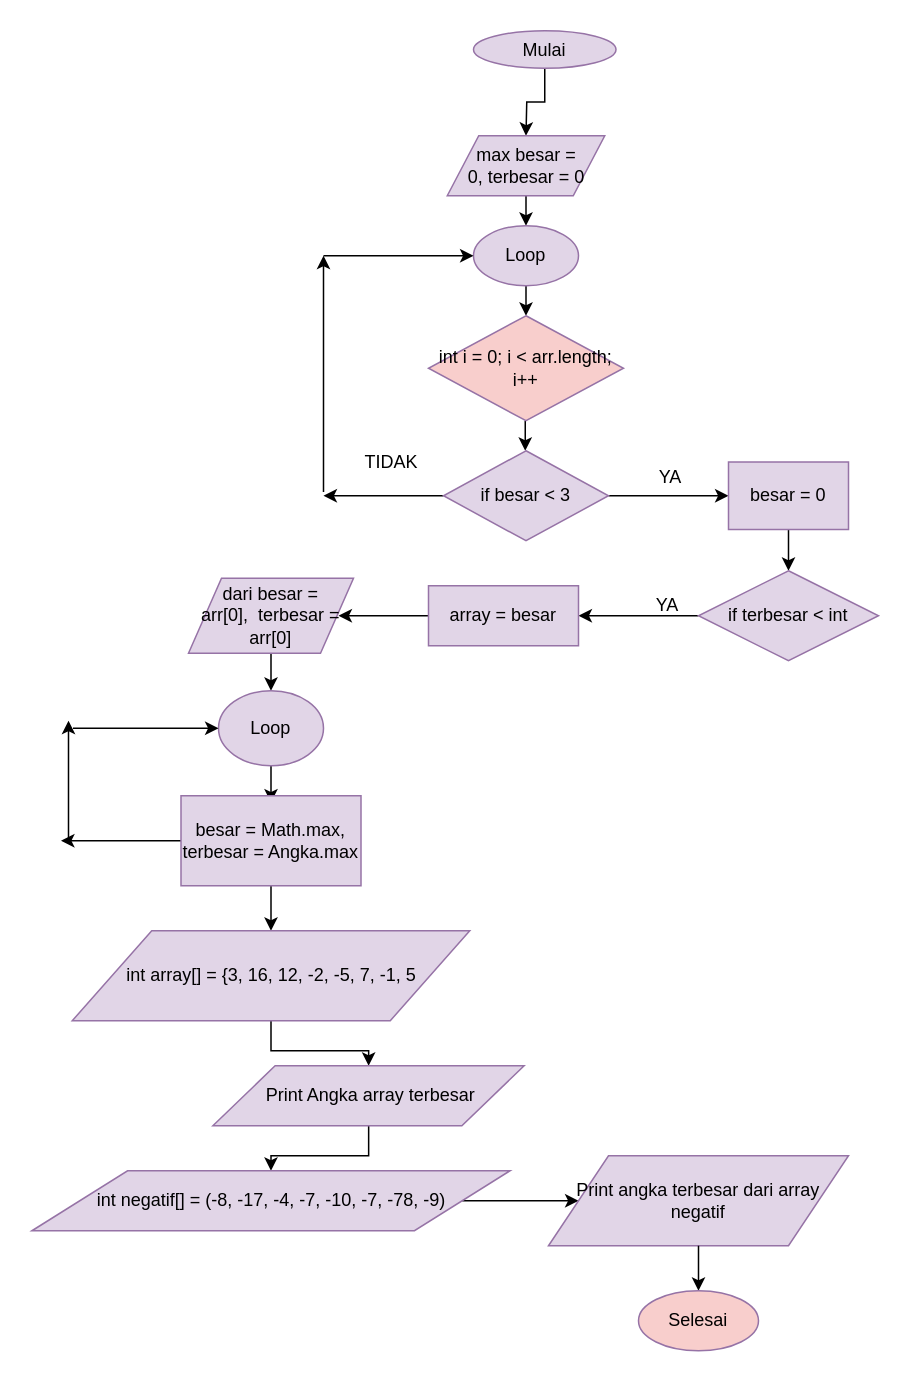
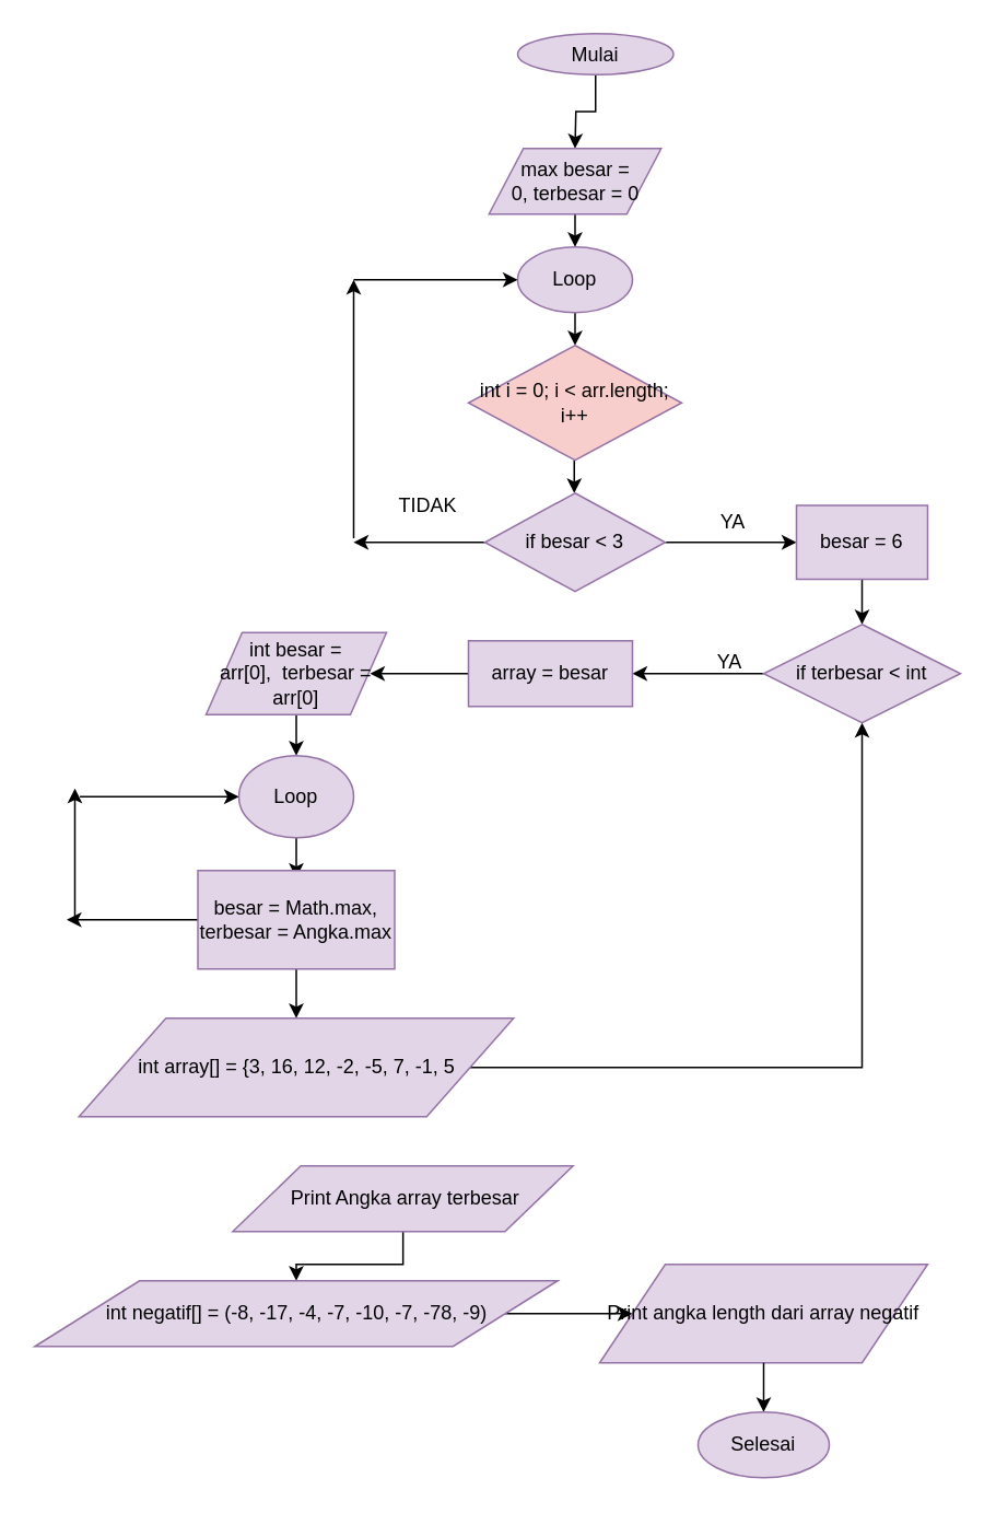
- <mxCell id="14" value="besar = 0" style="rounded=0;whiteSpace=wrap;html=1;fillColor=#e1d5e7;strokeColor=#9673a6;" vertex="1" parent="1"><mxGeometry x="485" y="307.5" width="80" height="45" as="geometry" /></mxCell>
+ <mxCell id="14" value="besar = 6" style="rounded=0;whiteSpace=wrap;html=1;fillColor=#e1d5e7;strokeColor=#9673a6;" vertex="1" parent="1"><mxGeometry x="485" y="307.5" width="80" height="45" as="geometry" /></mxCell>
- <mxCell id="25" value="&lt;div&gt;dari besar = arr[0],&amp;nbsp;&amp;nbsp;&lt;span&gt;terbesar = arr[0]&lt;/span&gt;&lt;/div&gt;" style="shape=parallelogram;perimeter=parallelogramPerimeter;whiteSpace=wrap;html=1;fillColor=#e1d5e7;strokeColor=#9673a6;" vertex="1" parent="1"><mxGeometry x="125" y="385" width="110" height="50" as="geometry" /></mxCell>
+ <mxCell id="25" value="&lt;div&gt;int besar = arr[0],&amp;nbsp;&amp;nbsp;&lt;span&gt;terbesar = arr[0]&lt;/span&gt;&lt;/div&gt;" style="shape=parallelogram;perimeter=parallelogramPerimeter;whiteSpace=wrap;html=1;fillColor=#e1d5e7;strokeColor=#9673a6;" vertex="1" parent="1"><mxGeometry x="125" y="385" width="110" height="50" as="geometry" /></mxCell>
- <mxCell id="31" value="" style="edgeStyle=orthogonalEdgeStyle;rounded=0;orthogonalLoop=1;jettySize=auto;html=1;" edge="1" parent="1" source="32" target="34"><mxGeometry relative="1" as="geometry" /></mxCell>
+ <mxCell id="31" value="" style="edgeStyle=orthogonalEdgeStyle;rounded=0;orthogonalLoop=1;jettySize=auto;html=1;" edge="1" parent="1" source="32" target="20"><mxGeometry relative="1" as="geometry" /></mxCell>
- <mxCell id="39" value="Print angka terbesar dari array negatif" style="shape=parallelogram;perimeter=parallelogramPerimeter;whiteSpace=wrap;html=1;fillColor=#e1d5e7;strokeColor=#9673a6;" vertex="1" parent="1"><mxGeometry x="365" y="770" width="200" height="60" as="geometry" /></mxCell>
+ <mxCell id="39" value="Print angka length dari array negatif" style="shape=parallelogram;perimeter=parallelogramPerimeter;whiteSpace=wrap;html=1;fillColor=#e1d5e7;strokeColor=#9673a6;" vertex="1" parent="1"><mxGeometry x="365" y="770" width="200" height="60" as="geometry" /></mxCell>
- <mxCell id="41" value="Selesai" style="ellipse;whiteSpace=wrap;html=1;fillColor=#f8cecc;strokeColor=#9673a6;" vertex="1" parent="1"><mxGeometry x="425" y="860" width="80" height="40" as="geometry" /></mxCell>
+ <mxCell id="41" value="Selesai" style="ellipse;whiteSpace=wrap;html=1;fillColor=#e1d5e7;strokeColor=#9673a6;" vertex="1" parent="1"><mxGeometry x="425" y="860" width="80" height="40" as="geometry" /></mxCell>
